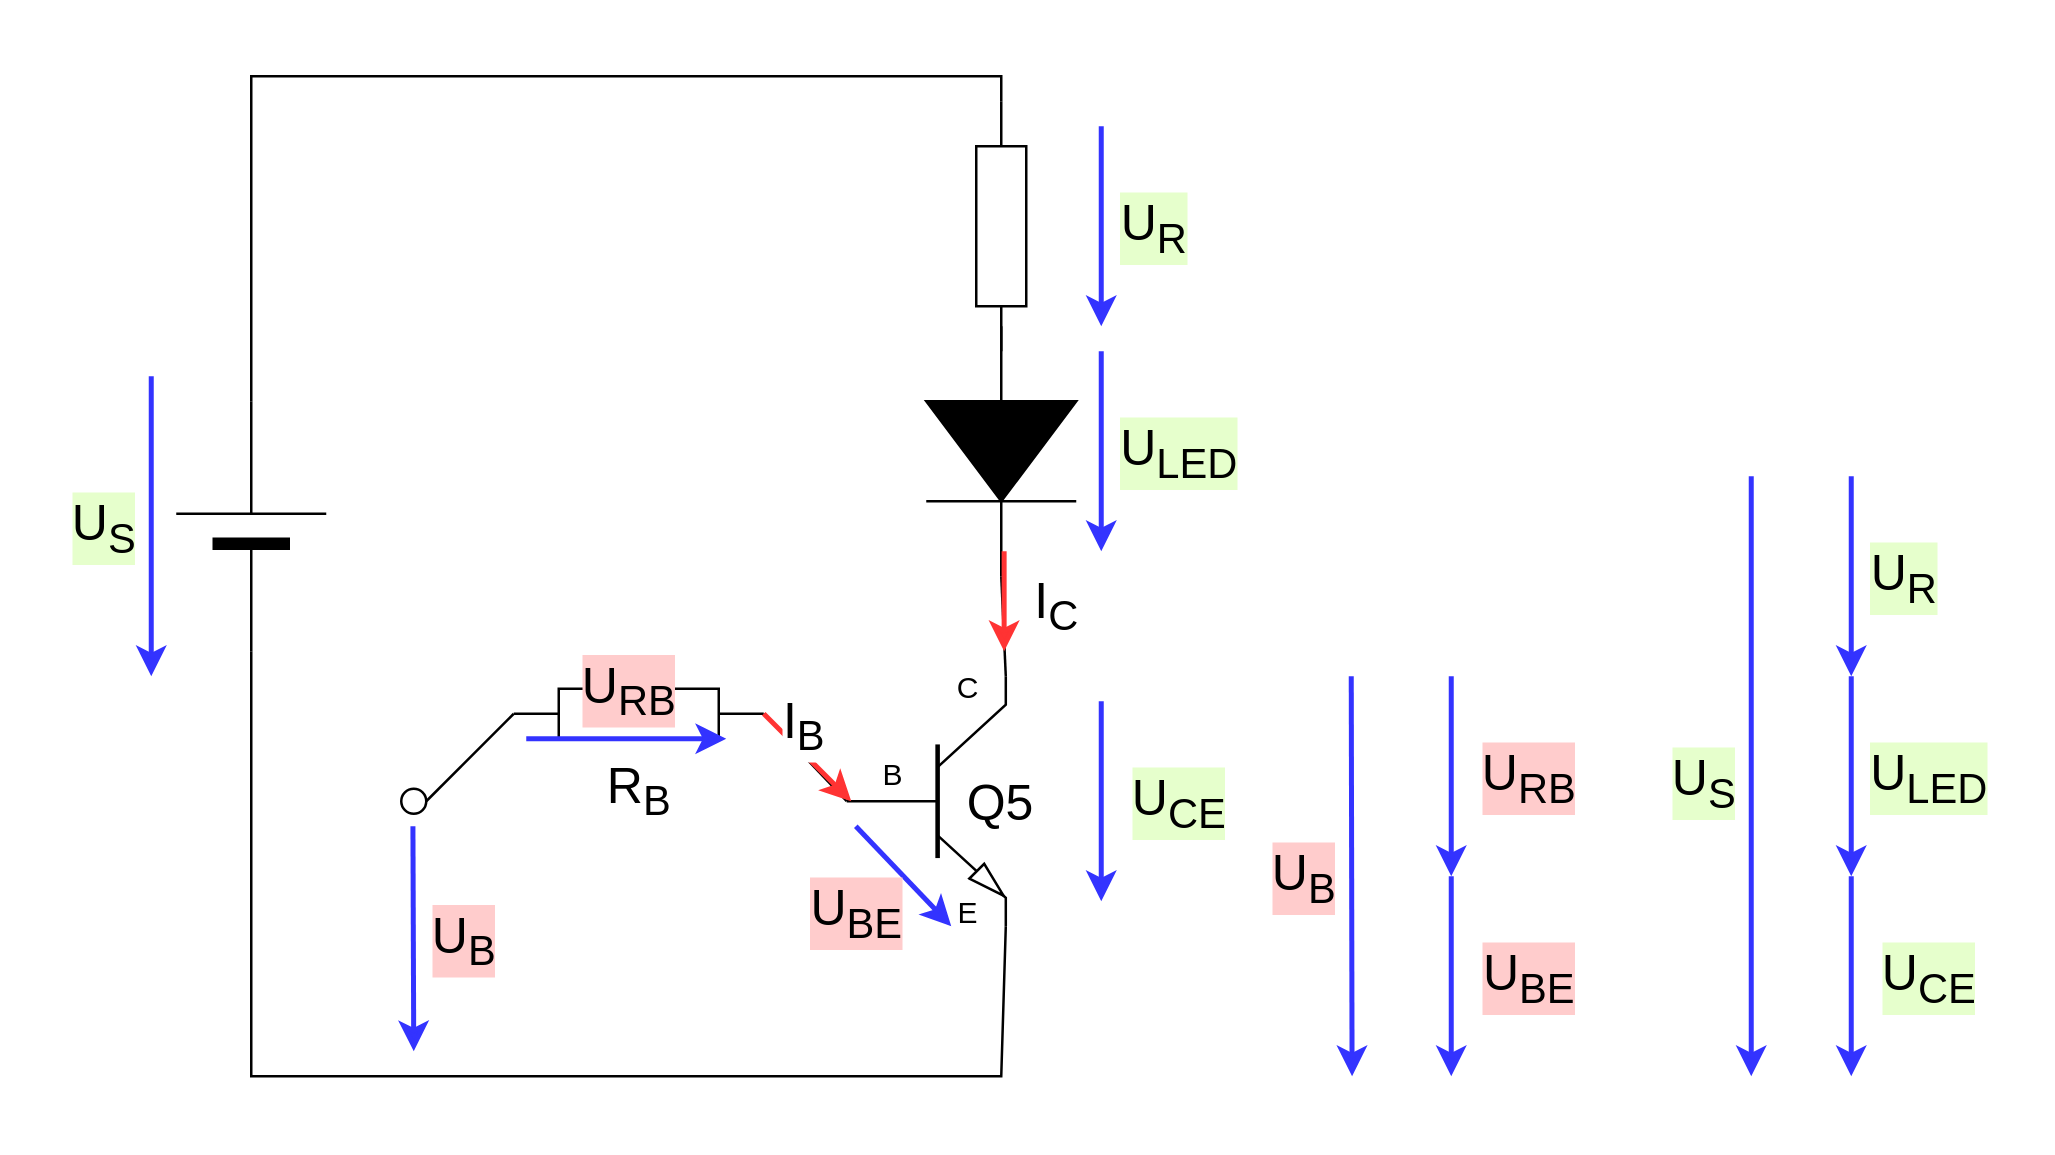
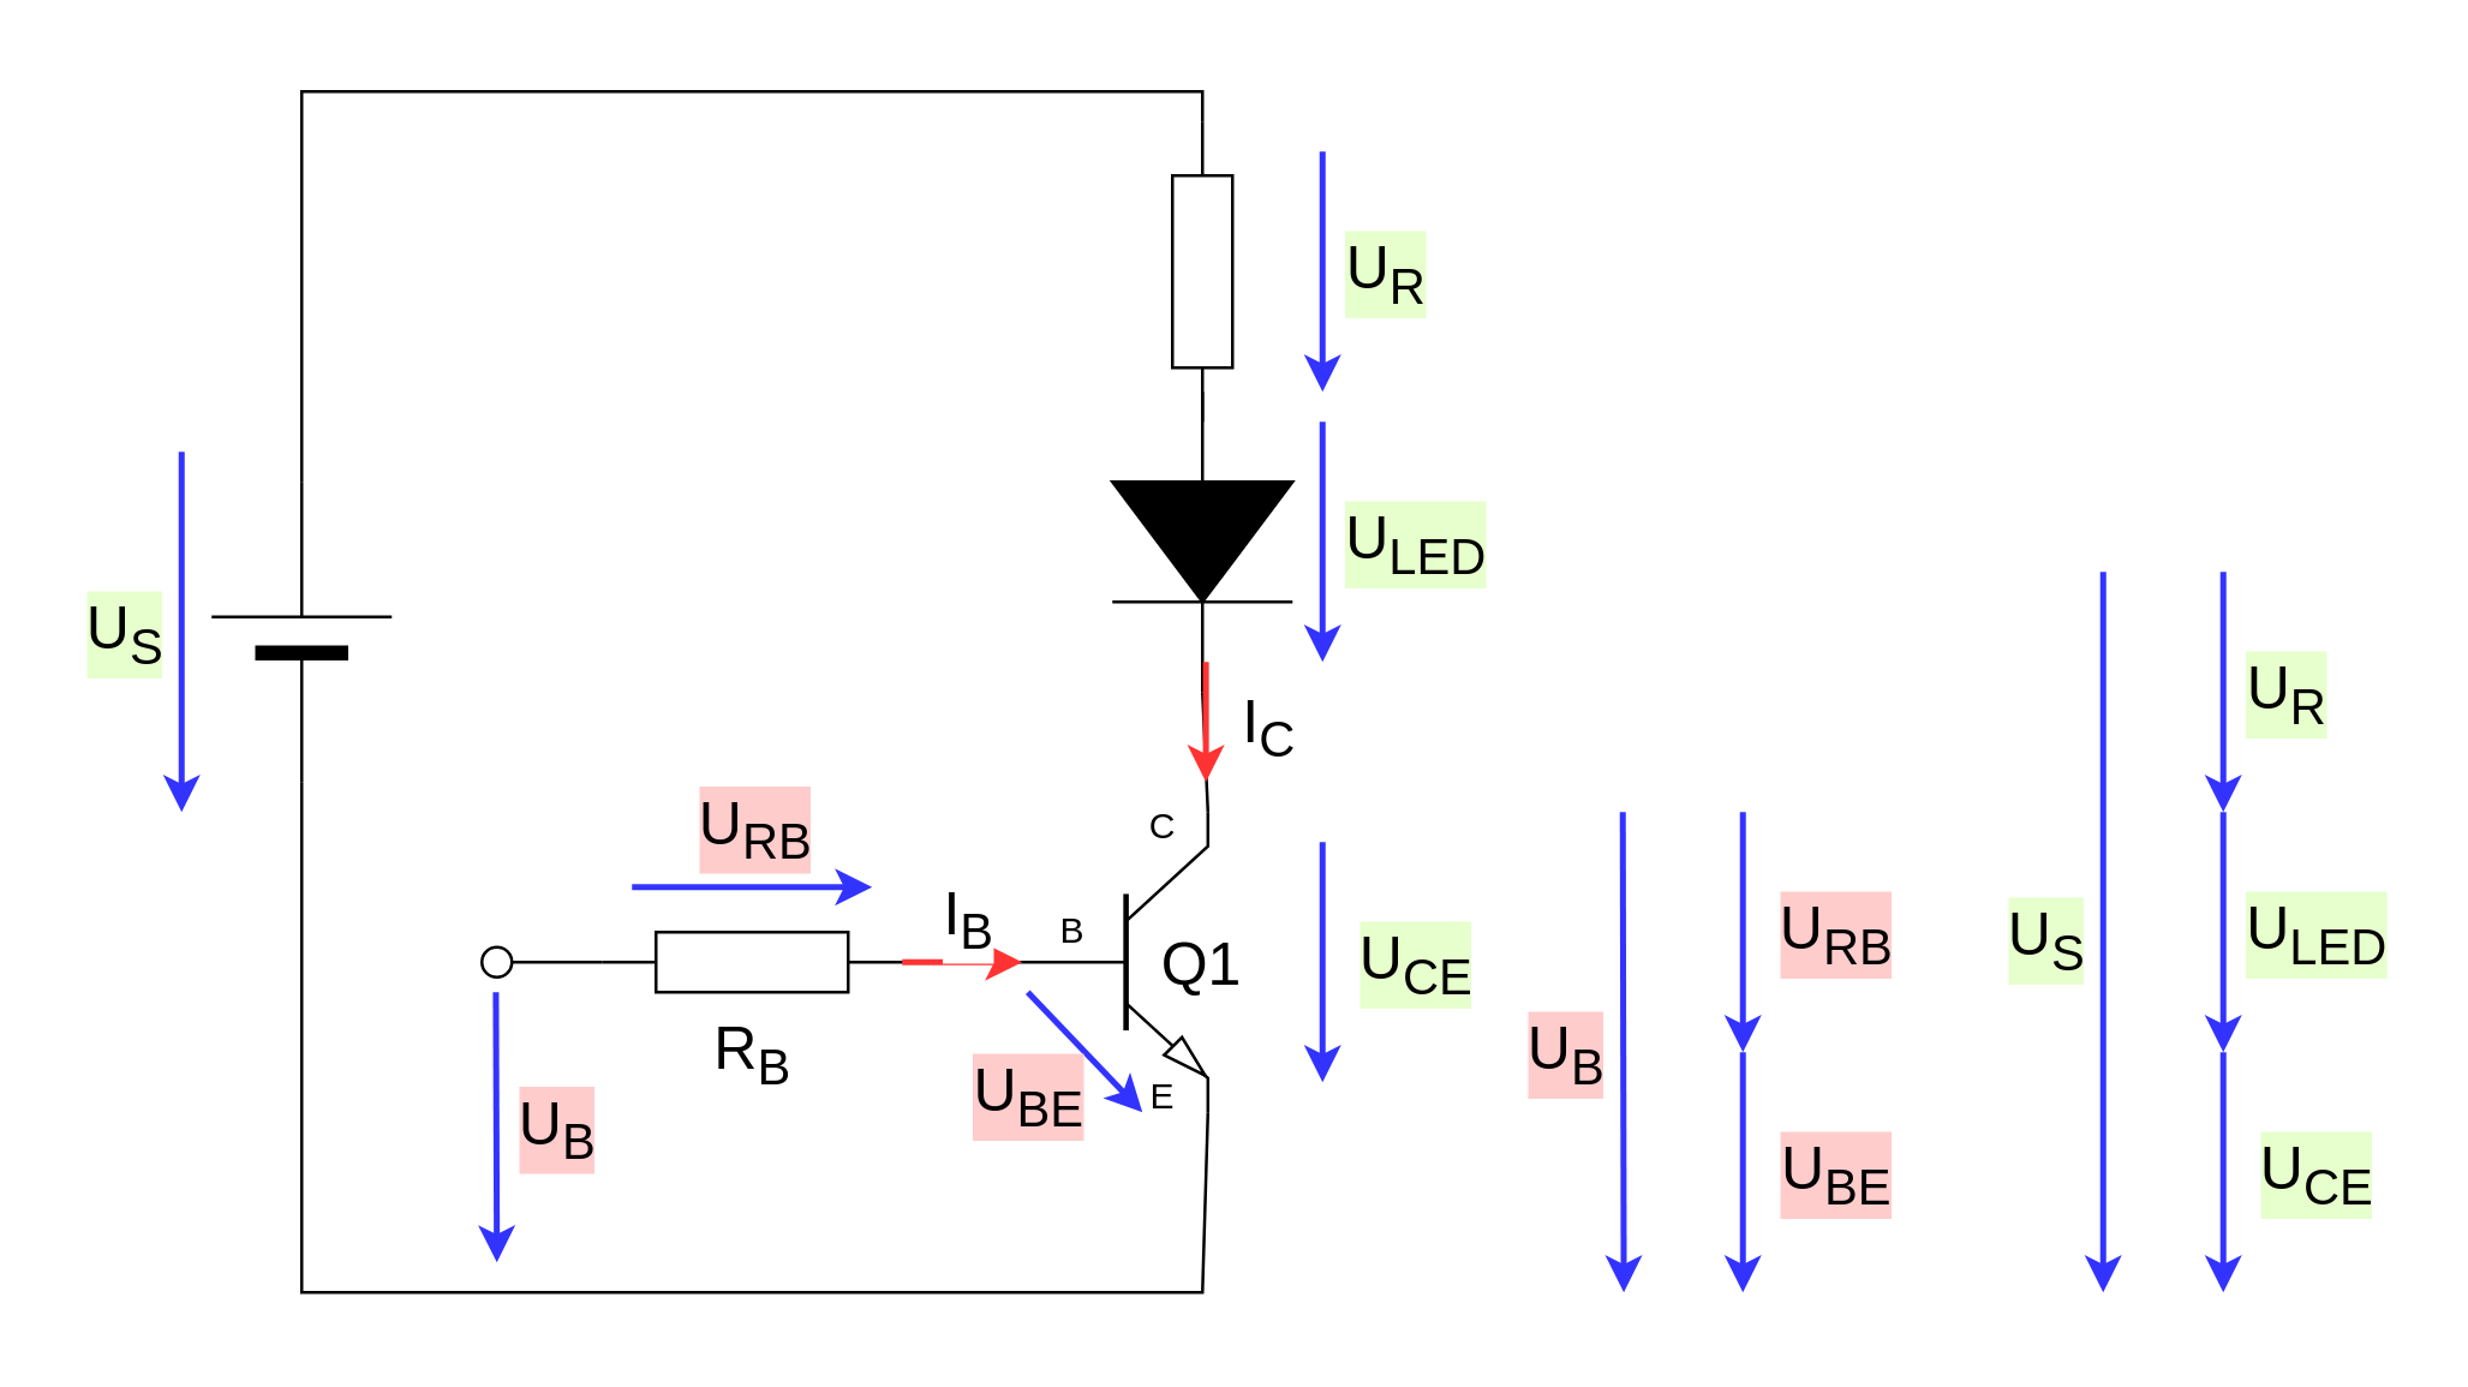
- <mxCell id="4" value="&lt;font style=&quot;font-size: 20px;&quot;&gt;R&lt;sub&gt;B&lt;/sub&gt;&lt;/font&gt;" style="pointerEvents=1;verticalLabelPosition=bottom;shadow=0;dashed=0;align=center;html=1;verticalAlign=top;shape=mxgraph.electrical.resistors.resistor_1;" vertex="1" parent="1"><mxGeometry x="205" y="275" width="100" height="20" as="geometry" /></mxCell>
+ <mxCell id="4" value="&lt;font style=&quot;font-size: 20px;&quot;&gt;R&lt;sub&gt;B&lt;/sub&gt;&lt;/font&gt;" style="pointerEvents=1;verticalLabelPosition=bottom;shadow=0;dashed=0;align=center;html=1;verticalAlign=top;shape=mxgraph.electrical.resistors.resistor_1;" vertex="1" parent="1"><mxGeometry x="200" y="310" width="100" height="20" as="geometry" /></mxCell>
- <mxCell id="21" value="&lt;font style=&quot;font-size: 20px;&quot;&gt;Q5&lt;/font&gt;" style="text;html=1;align=center;verticalAlign=middle;whiteSpace=wrap;rounded=0;" vertex="1" parent="1"><mxGeometry x="385" y="305" width="30" height="30" as="geometry" /></mxCell>
+ <mxCell id="21" value="&lt;font style=&quot;font-size: 20px;&quot;&gt;Q1&lt;/font&gt;" style="text;html=1;align=center;verticalAlign=middle;whiteSpace=wrap;rounded=0;" vertex="1" parent="1"><mxGeometry x="385" y="305" width="30" height="30" as="geometry" /></mxCell>
